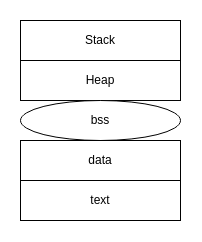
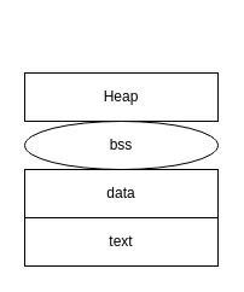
- <mxCell id="4" value="Stack" style="rounded=0;whiteSpace=wrap;html=1;" parent="1" vertex="1"><mxGeometry x="20" y="20" width="160" height="40" as="geometry" /></mxCell>
